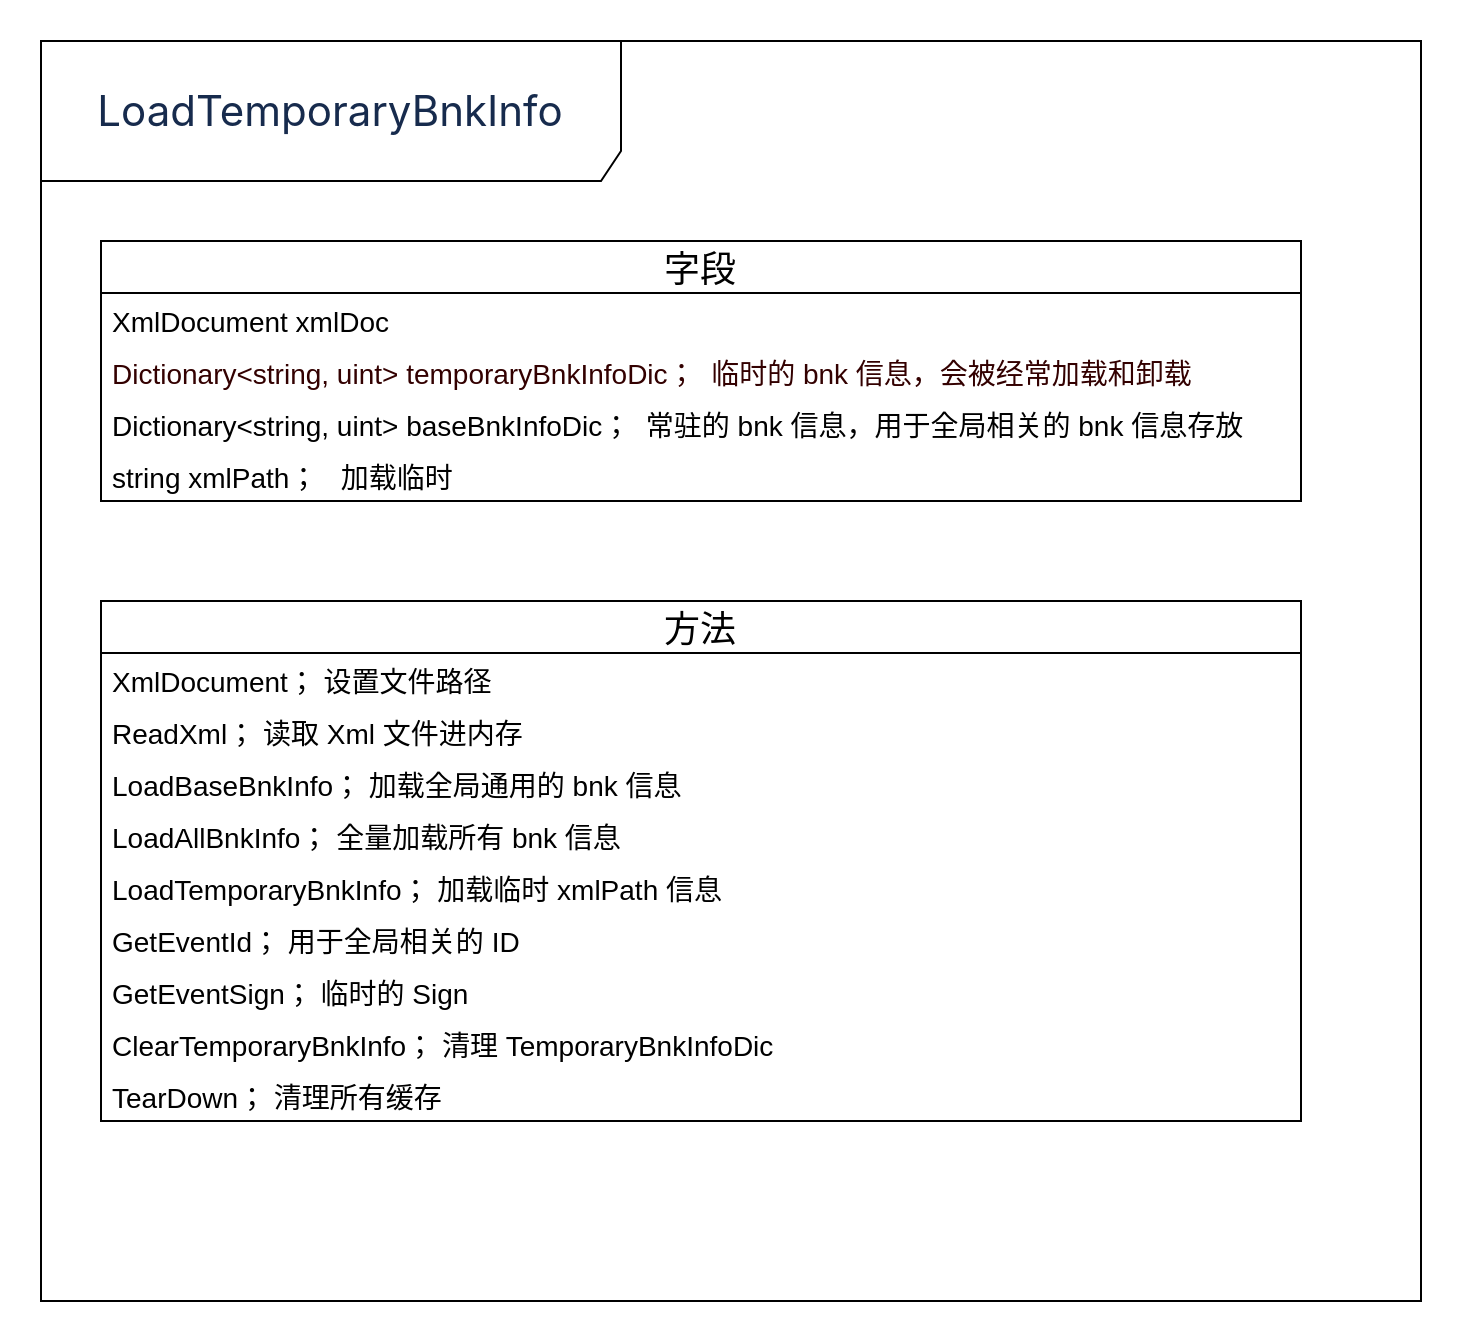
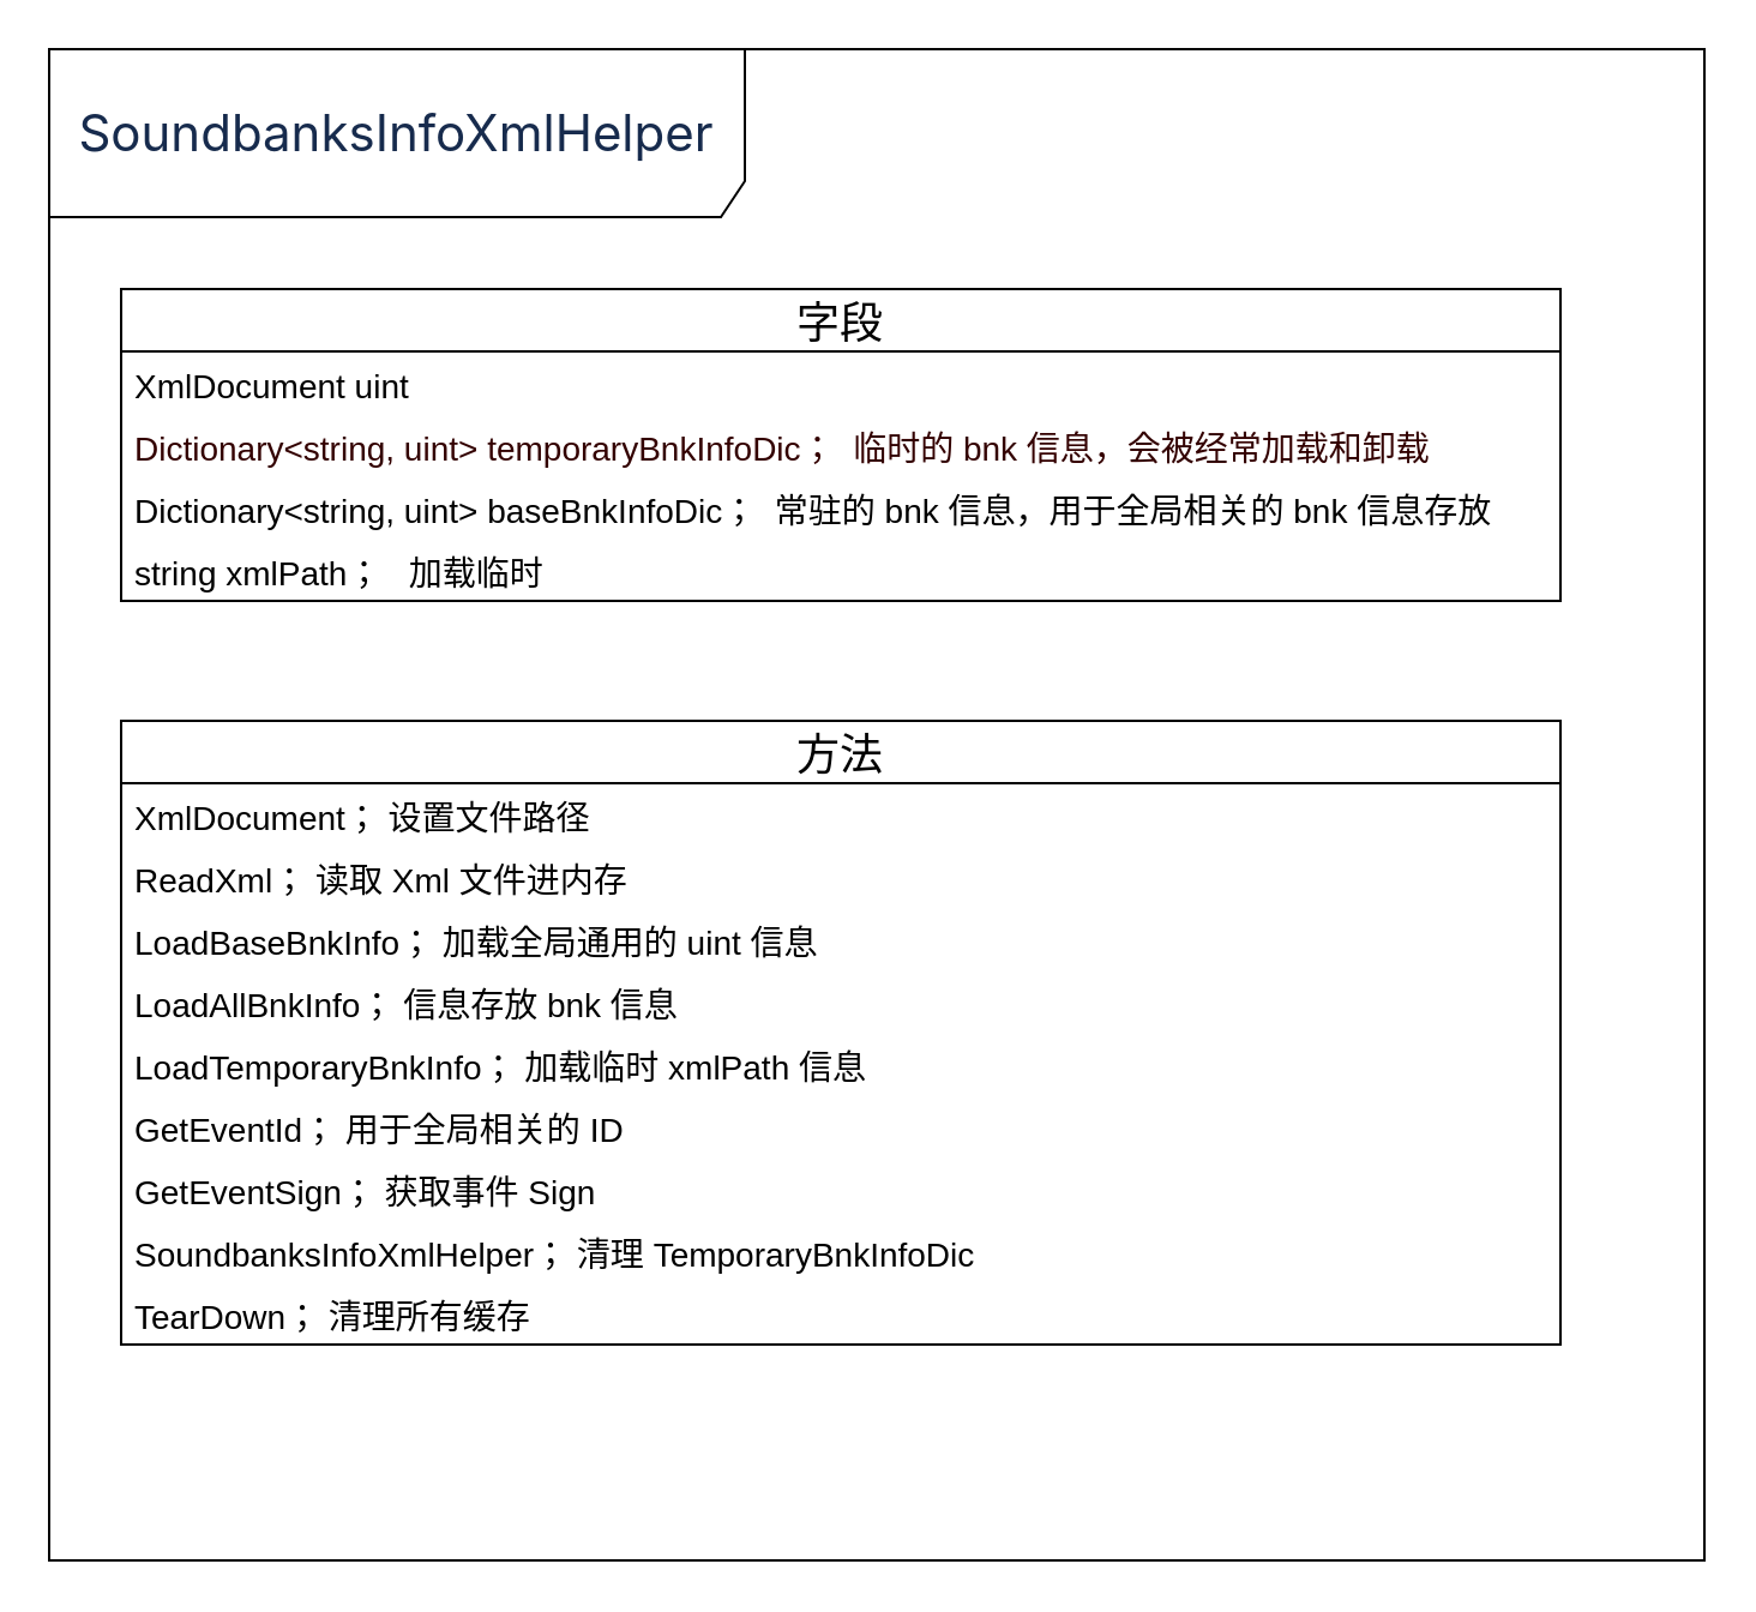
- <mxCell id="2" value="&lt;span style=&quot;color: rgb(23, 43, 77); font-family: -apple-system, BlinkMacSystemFont, &amp;quot;Segoe UI&amp;quot;, Roboto, Oxygen, Ubuntu, &amp;quot;Fira Sans&amp;quot;, &amp;quot;Droid Sans&amp;quot;, &amp;quot;Helvetica Neue&amp;quot;, sans-serif; text-align: start; background-color: rgb(255, 255, 255);&quot;&gt;&lt;font style=&quot;font-size: 21px;&quot;&gt;LoadTemporaryBnkInfo&lt;/font&gt;&lt;/span&gt;" style="shape=umlFrame;whiteSpace=wrap;html=1;width=290;height=70;" vertex="1" parent="1"><mxGeometry x="20" y="20" width="690" height="630" as="geometry" /></mxCell>
+ <mxCell id="2" value="&lt;span style=&quot;color: rgb(23, 43, 77); font-family: -apple-system, BlinkMacSystemFont, &amp;quot;Segoe UI&amp;quot;, Roboto, Oxygen, Ubuntu, &amp;quot;Fira Sans&amp;quot;, &amp;quot;Droid Sans&amp;quot;, &amp;quot;Helvetica Neue&amp;quot;, sans-serif; text-align: start; background-color: rgb(255, 255, 255);&quot;&gt;&lt;font style=&quot;font-size: 21px;&quot;&gt;SoundbanksInfoXmlHelper&lt;/font&gt;&lt;/span&gt;" style="shape=umlFrame;whiteSpace=wrap;html=1;width=290;height=70;" vertex="1" parent="1"><mxGeometry x="20" y="20" width="690" height="630" as="geometry" /></mxCell>
- <mxCell id="4" value="XmlDocument xmlDoc" style="text;strokeColor=none;fillColor=none;align=left;verticalAlign=top;spacingLeft=4;spacingRight=4;overflow=hidden;rotatable=0;points=[[0,0.5],[1,0.5]];portConstraint=eastwest;fontSize=14;" vertex="1" parent="3"><mxGeometry y="26" width="600" height="26" as="geometry" /></mxCell>
+ <mxCell id="4" value="XmlDocument uint" style="text;strokeColor=none;fillColor=none;align=left;verticalAlign=top;spacingLeft=4;spacingRight=4;overflow=hidden;rotatable=0;points=[[0,0.5],[1,0.5]];portConstraint=eastwest;fontSize=14;" vertex="1" parent="3"><mxGeometry y="26" width="600" height="26" as="geometry" /></mxCell>
- <mxCell id="11" value="LoadBaseBnkInfo； 加载全局通用的 bnk 信息" style="text;strokeColor=none;fillColor=none;align=left;verticalAlign=top;spacingLeft=4;spacingRight=4;overflow=hidden;rotatable=0;points=[[0,0.5],[1,0.5]];portConstraint=eastwest;fontSize=14;" vertex="1" parent="8"><mxGeometry y="78" width="600" height="26" as="geometry" /></mxCell>
+ <mxCell id="11" value="LoadBaseBnkInfo； 加载全局通用的 uint 信息" style="text;strokeColor=none;fillColor=none;align=left;verticalAlign=top;spacingLeft=4;spacingRight=4;overflow=hidden;rotatable=0;points=[[0,0.5],[1,0.5]];portConstraint=eastwest;fontSize=14;" vertex="1" parent="8"><mxGeometry y="78" width="600" height="26" as="geometry" /></mxCell>
- <mxCell id="12" value="LoadAllBnkInfo； 全量加载所有 bnk 信息" style="text;strokeColor=none;fillColor=none;align=left;verticalAlign=top;spacingLeft=4;spacingRight=4;overflow=hidden;rotatable=0;points=[[0,0.5],[1,0.5]];portConstraint=eastwest;fontSize=14;" vertex="1" parent="8"><mxGeometry y="104" width="600" height="26" as="geometry" /></mxCell>
+ <mxCell id="12" value="LoadAllBnkInfo； 信息存放 bnk 信息" style="text;strokeColor=none;fillColor=none;align=left;verticalAlign=top;spacingLeft=4;spacingRight=4;overflow=hidden;rotatable=0;points=[[0,0.5],[1,0.5]];portConstraint=eastwest;fontSize=14;" vertex="1" parent="8"><mxGeometry y="104" width="600" height="26" as="geometry" /></mxCell>
- <mxCell id="15" value="GetEventSign； 临时的 Sign" style="text;strokeColor=none;fillColor=none;align=left;verticalAlign=top;spacingLeft=4;spacingRight=4;overflow=hidden;rotatable=0;points=[[0,0.5],[1,0.5]];portConstraint=eastwest;fontSize=14;" vertex="1" parent="8"><mxGeometry y="182" width="600" height="26" as="geometry" /></mxCell>
+ <mxCell id="15" value="GetEventSign； 获取事件 Sign" style="text;strokeColor=none;fillColor=none;align=left;verticalAlign=top;spacingLeft=4;spacingRight=4;overflow=hidden;rotatable=0;points=[[0,0.5],[1,0.5]];portConstraint=eastwest;fontSize=14;" vertex="1" parent="8"><mxGeometry y="182" width="600" height="26" as="geometry" /></mxCell>
- <mxCell id="16" value="ClearTemporaryBnkInfo； 清理 TemporaryBnkInfoDic" style="text;strokeColor=none;fillColor=none;align=left;verticalAlign=top;spacingLeft=4;spacingRight=4;overflow=hidden;rotatable=0;points=[[0,0.5],[1,0.5]];portConstraint=eastwest;fontSize=14;" vertex="1" parent="8"><mxGeometry y="208" width="600" height="26" as="geometry" /></mxCell>
+ <mxCell id="16" value="SoundbanksInfoXmlHelper； 清理 TemporaryBnkInfoDic" style="text;strokeColor=none;fillColor=none;align=left;verticalAlign=top;spacingLeft=4;spacingRight=4;overflow=hidden;rotatable=0;points=[[0,0.5],[1,0.5]];portConstraint=eastwest;fontSize=14;" vertex="1" parent="8"><mxGeometry y="208" width="600" height="26" as="geometry" /></mxCell>
